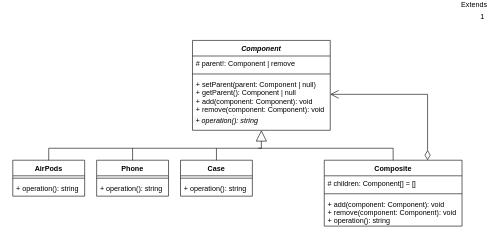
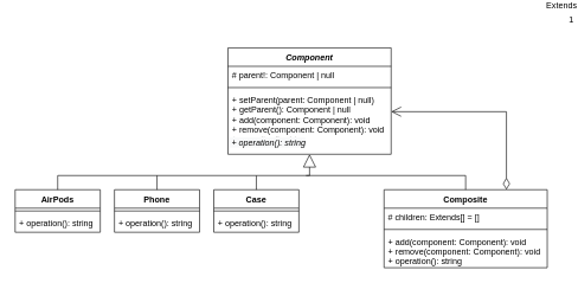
- <mxCell id="3" value="# parent!: Component | remove" style="text;strokeColor=none;fillColor=none;align=left;verticalAlign=top;spacingLeft=4;spacingRight=4;overflow=hidden;rotatable=0;points=[[0,0.5],[1,0.5]];portConstraint=eastwest;" vertex="1" parent="2"><mxGeometry y="26" width="230" height="26" as="geometry" /></mxCell>
+ <mxCell id="3" value="# parent!: Component | null" style="text;strokeColor=none;fillColor=none;align=left;verticalAlign=top;spacingLeft=4;spacingRight=4;overflow=hidden;rotatable=0;points=[[0,0.5],[1,0.5]];portConstraint=eastwest;" vertex="1" parent="2"><mxGeometry y="26" width="230" height="26" as="geometry" /></mxCell>
- <mxCell id="17" value="# children: Component[] = []" style="text;strokeColor=none;fillColor=none;align=left;verticalAlign=top;spacingLeft=4;spacingRight=4;overflow=hidden;rotatable=0;points=[[0,0.5],[1,0.5]];portConstraint=eastwest;fontSize=12;" vertex="1" parent="16"><mxGeometry y="26" width="230" height="26" as="geometry" /></mxCell>
+ <mxCell id="17" value="# children: Extends[] = []" style="text;strokeColor=none;fillColor=none;align=left;verticalAlign=top;spacingLeft=4;spacingRight=4;overflow=hidden;rotatable=0;points=[[0,0.5],[1,0.5]];portConstraint=eastwest;fontSize=12;" vertex="1" parent="16"><mxGeometry y="26" width="230" height="26" as="geometry" /></mxCell>
